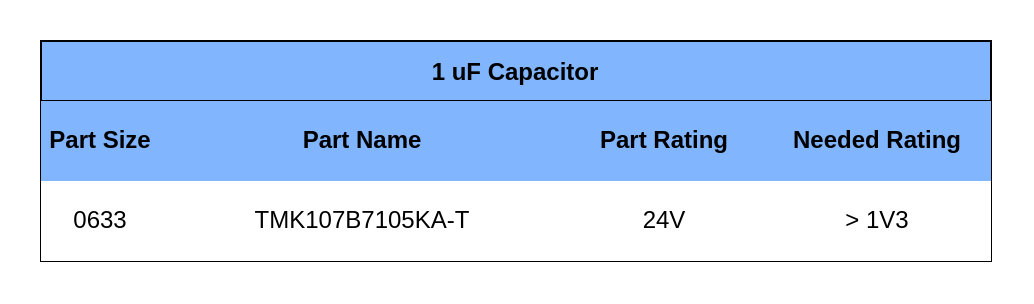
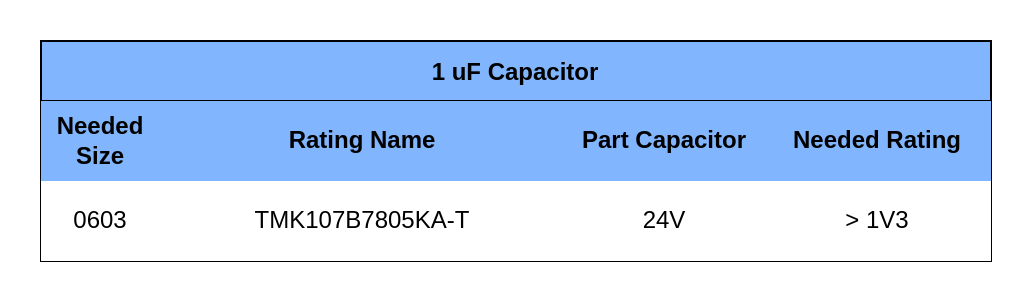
- <mxCell id="4" value="Part Size" style="shape=partialRectangle;html=1;whiteSpace=wrap;connectable=0;strokeColor=inherit;overflow=hidden;fillColor=#81B5FD;top=0;left=0;bottom=0;right=0;pointerEvents=1;fontStyle=1" vertex="1" parent="3"><mxGeometry width="60" height="40" as="geometry"><mxRectangle width="60" height="40" as="alternateBounds" /></mxGeometry></mxCell>
+ <mxCell id="4" value="Needed Size" style="shape=partialRectangle;html=1;whiteSpace=wrap;connectable=0;strokeColor=inherit;overflow=hidden;fillColor=#81B5FD;top=0;left=0;bottom=0;right=0;pointerEvents=1;fontStyle=1" vertex="1" parent="3"><mxGeometry width="60" height="40" as="geometry"><mxRectangle width="60" height="40" as="alternateBounds" /></mxGeometry></mxCell>
- <mxCell id="5" value="Part Name" style="shape=partialRectangle;html=1;whiteSpace=wrap;connectable=0;strokeColor=inherit;overflow=hidden;fillColor=#81B5FD;top=0;left=0;bottom=0;right=0;pointerEvents=1;fontStyle=1" vertex="1" parent="3"><mxGeometry x="60" width="202" height="40" as="geometry"><mxRectangle width="202" height="40" as="alternateBounds" /></mxGeometry></mxCell>
+ <mxCell id="5" value="Rating Name" style="shape=partialRectangle;html=1;whiteSpace=wrap;connectable=0;strokeColor=inherit;overflow=hidden;fillColor=#81B5FD;top=0;left=0;bottom=0;right=0;pointerEvents=1;fontStyle=1" vertex="1" parent="3"><mxGeometry x="60" width="202" height="40" as="geometry"><mxRectangle width="202" height="40" as="alternateBounds" /></mxGeometry></mxCell>
- <mxCell id="6" value="Part Rating" style="shape=partialRectangle;html=1;whiteSpace=wrap;connectable=0;strokeColor=inherit;overflow=hidden;fillColor=#81B5FD;top=0;left=0;bottom=0;right=0;pointerEvents=1;fontStyle=1" vertex="1" parent="3"><mxGeometry x="262" width="100" height="40" as="geometry"><mxRectangle width="100" height="40" as="alternateBounds" /></mxGeometry></mxCell>
+ <mxCell id="6" value="Part Capacitor" style="shape=partialRectangle;html=1;whiteSpace=wrap;connectable=0;strokeColor=inherit;overflow=hidden;fillColor=#81B5FD;top=0;left=0;bottom=0;right=0;pointerEvents=1;fontStyle=1" vertex="1" parent="3"><mxGeometry x="262" width="100" height="40" as="geometry"><mxRectangle width="100" height="40" as="alternateBounds" /></mxGeometry></mxCell>
- <mxCell id="9" value="0633" style="shape=partialRectangle;html=1;whiteSpace=wrap;connectable=0;overflow=hidden;top=0;left=0;bottom=0;right=0;pointerEvents=1;" vertex="1" parent="8"><mxGeometry width="60" height="40" as="geometry"><mxRectangle width="60" height="40" as="alternateBounds" /></mxGeometry></mxCell>
+ <mxCell id="9" value="0603" style="shape=partialRectangle;html=1;whiteSpace=wrap;connectable=0;overflow=hidden;top=0;left=0;bottom=0;right=0;pointerEvents=1;" vertex="1" parent="8"><mxGeometry width="60" height="40" as="geometry"><mxRectangle width="60" height="40" as="alternateBounds" /></mxGeometry></mxCell>
- <mxCell id="10" value="TMK107B7105KA-T" style="shape=partialRectangle;html=1;whiteSpace=wrap;connectable=0;overflow=hidden;top=0;left=0;bottom=0;right=0;pointerEvents=1;" vertex="1" parent="8"><mxGeometry x="60" width="202" height="40" as="geometry"><mxRectangle width="202" height="40" as="alternateBounds" /></mxGeometry></mxCell>
+ <mxCell id="10" value="TMK107B7805KA-T" style="shape=partialRectangle;html=1;whiteSpace=wrap;connectable=0;overflow=hidden;top=0;left=0;bottom=0;right=0;pointerEvents=1;" vertex="1" parent="8"><mxGeometry x="60" width="202" height="40" as="geometry"><mxRectangle width="202" height="40" as="alternateBounds" /></mxGeometry></mxCell>
